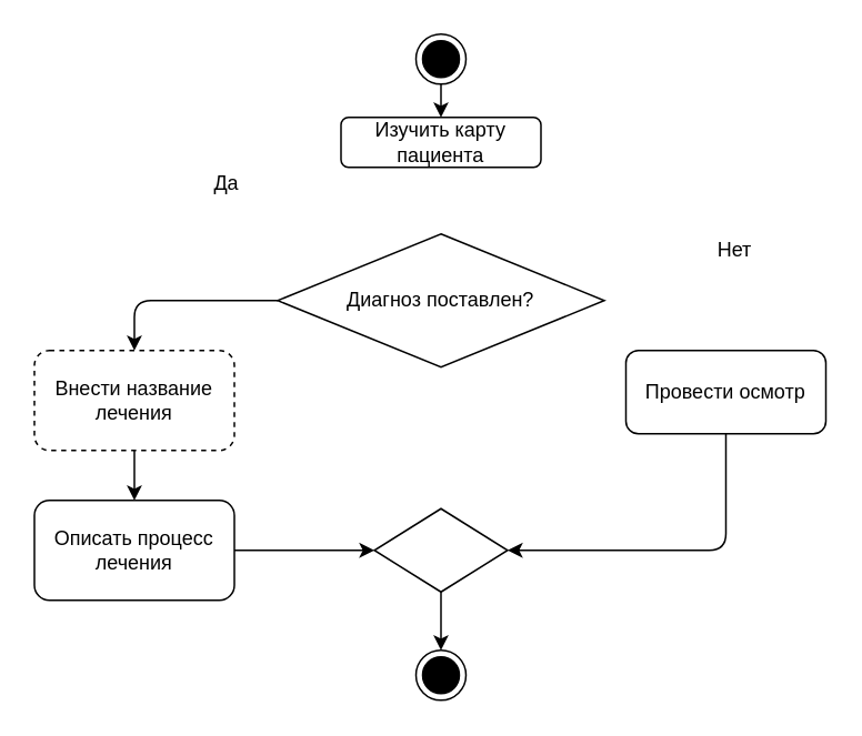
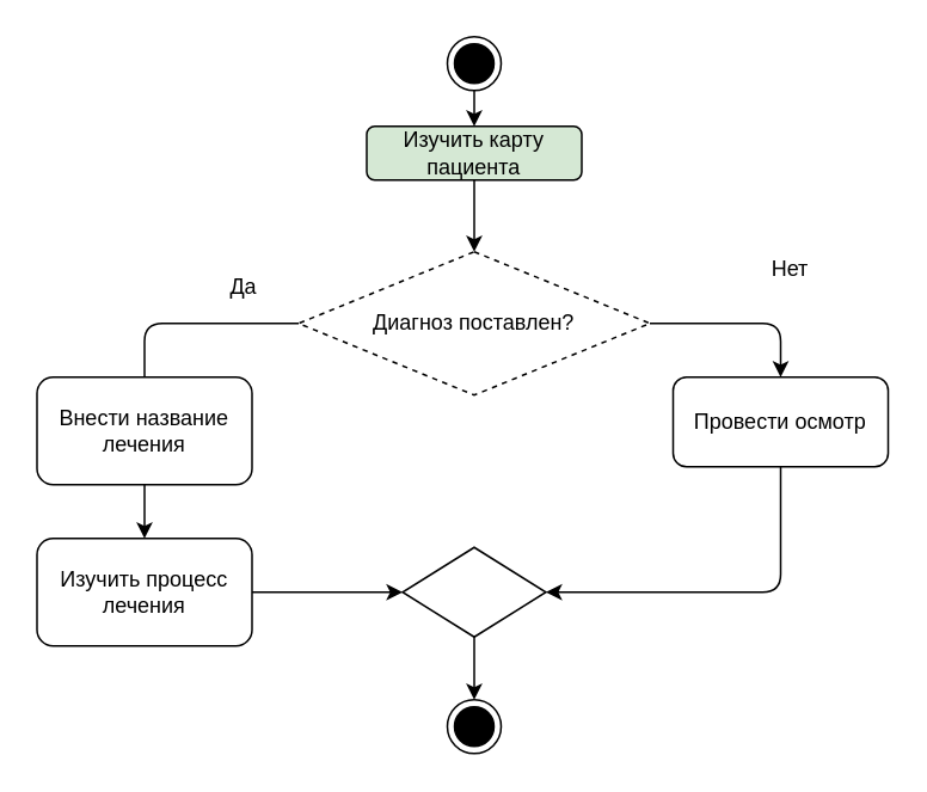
- <mxCell id="4" value="Изучить карту пациента" style="rounded=1;whiteSpace=wrap;html=1;" parent="1" vertex="1"><mxGeometry x="204" y="70" width="120" height="30" as="geometry" /></mxCell>
+ <mxCell id="4" value="Изучить карту пациента" style="rounded=1;whiteSpace=wrap;html=1;fillColor=#d5e8d4;" parent="1" vertex="1"><mxGeometry x="204" y="70" width="120" height="30" as="geometry" /></mxCell>
- <mxCell id="8" value="Да" style="text;html=1;resizable=0;autosize=1;align=center;verticalAlign=middle;points=[];fillColor=none;strokeColor=none;rounded=0;" parent="1" vertex="1"><mxGeometry x="120" y="100" width="30" height="20" as="geometry" /></mxCell>
+ <mxCell id="8" value="Да" style="text;html=1;resizable=0;autosize=1;align=center;verticalAlign=middle;points=[];fillColor=none;strokeColor=none;rounded=0;" parent="1" vertex="1"><mxGeometry x="120" y="150" width="30" height="20" as="geometry" /></mxCell>
+ <mxCell id="5" value="" style="endArrow=classic;html=1;exitX=0.5;exitY=1;exitDx=0;exitDy=0;entryX=0.5;entryY=0;entryDx=0;entryDy=0;" parent="1" source="4" target="6" edge="1"><mxGeometry width="50" height="50" relative="1" as="geometry"><mxPoint x="240" y="210" as="sourcePoint" /><mxPoint x="264" y="140" as="targetPoint" /></mxGeometry></mxCell>
- <mxCell id="6" value="Диагноз поставлен?" style="rhombus;whiteSpace=wrap;html=1;" parent="1" vertex="1"><mxGeometry x="166" y="140" width="196" height="80" as="geometry" /></mxCell>
+ <mxCell id="6" value="Диагноз поставлен?" style="rhombus;whiteSpace=wrap;html=1;dashed=1;" parent="1" vertex="1"><mxGeometry x="166" y="140" width="196" height="80" as="geometry" /></mxCell>
+ <mxCell id="16" value="" style="endArrow=classic;html=1;exitX=1;exitY=0.5;exitDx=0;exitDy=0;entryX=0.5;entryY=0;entryDx=0;entryDy=0;edgeStyle=orthogonalEdgeStyle;" parent="1" source="6" target="15" edge="1"><mxGeometry width="50" height="50" relative="1" as="geometry"><mxPoint x="240" y="380" as="sourcePoint" /><mxPoint x="290" y="330" as="targetPoint" /></mxGeometry></mxCell>
- <mxCell id="7" value="" style="endArrow=classic;html=1;exitX=0;exitY=0.5;exitDx=0;exitDy=0;edgeStyle=orthogonalEdgeStyle;entryX=0.5;entryY=0;entryDx=0;entryDy=0;" parent="1" source="6" target="10" edge="1"><mxGeometry width="50" height="50" relative="1" as="geometry"><mxPoint x="240" y="210" as="sourcePoint" /><mxPoint x="60" y="180" as="targetPoint" /></mxGeometry></mxCell>
+ <mxCell id="7" value="" style="endArrow=none;html=1;exitX=0;exitY=0.5;exitDx=0;exitDy=0;edgeStyle=orthogonalEdgeStyle;entryX=0.5;entryY=0;entryDx=0;entryDy=0;" parent="1" source="6" target="10" edge="1"><mxGeometry width="50" height="50" relative="1" as="geometry"><mxPoint x="240" y="210" as="sourcePoint" /><mxPoint x="60" y="180" as="targetPoint" /></mxGeometry></mxCell>
- <mxCell id="10" value="Внести название лечения" style="rounded=1;whiteSpace=wrap;html=1;dashed=1;" parent="1" vertex="1"><mxGeometry x="20" y="210" width="120" height="60" as="geometry" /></mxCell>
+ <mxCell id="10" value="Внести название лечения" style="rounded=1;whiteSpace=wrap;html=1;" parent="1" vertex="1"><mxGeometry x="20" y="210" width="120" height="60" as="geometry" /></mxCell>
- <mxCell id="12" value="Описать процесс лечения" style="rounded=1;whiteSpace=wrap;html=1;" parent="1" vertex="1"><mxGeometry x="20" y="300" width="120" height="60" as="geometry" /></mxCell>
+ <mxCell id="12" value="Изучить процесс лечения" style="rounded=1;whiteSpace=wrap;html=1;" parent="1" vertex="1"><mxGeometry x="20" y="300" width="120" height="60" as="geometry" /></mxCell>
